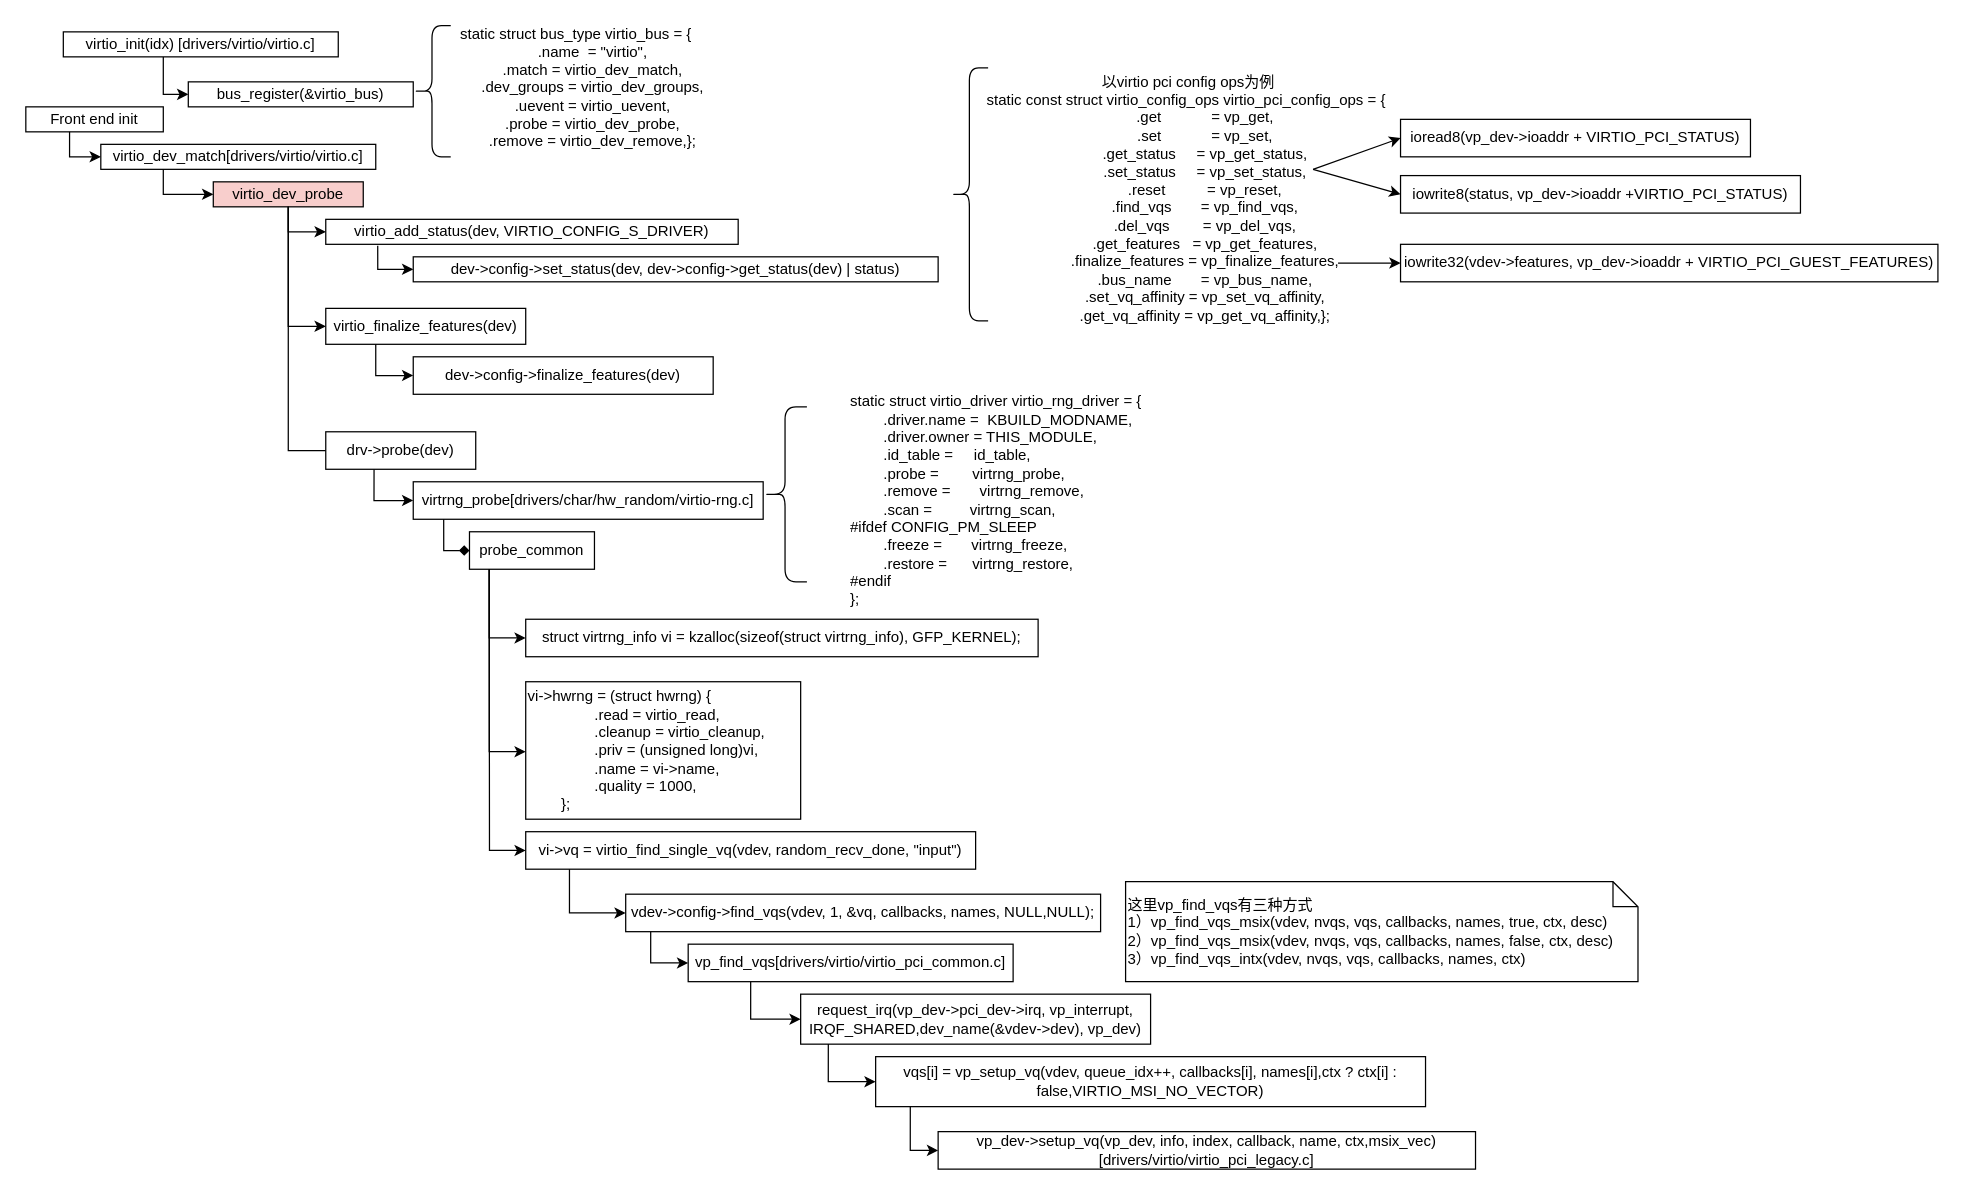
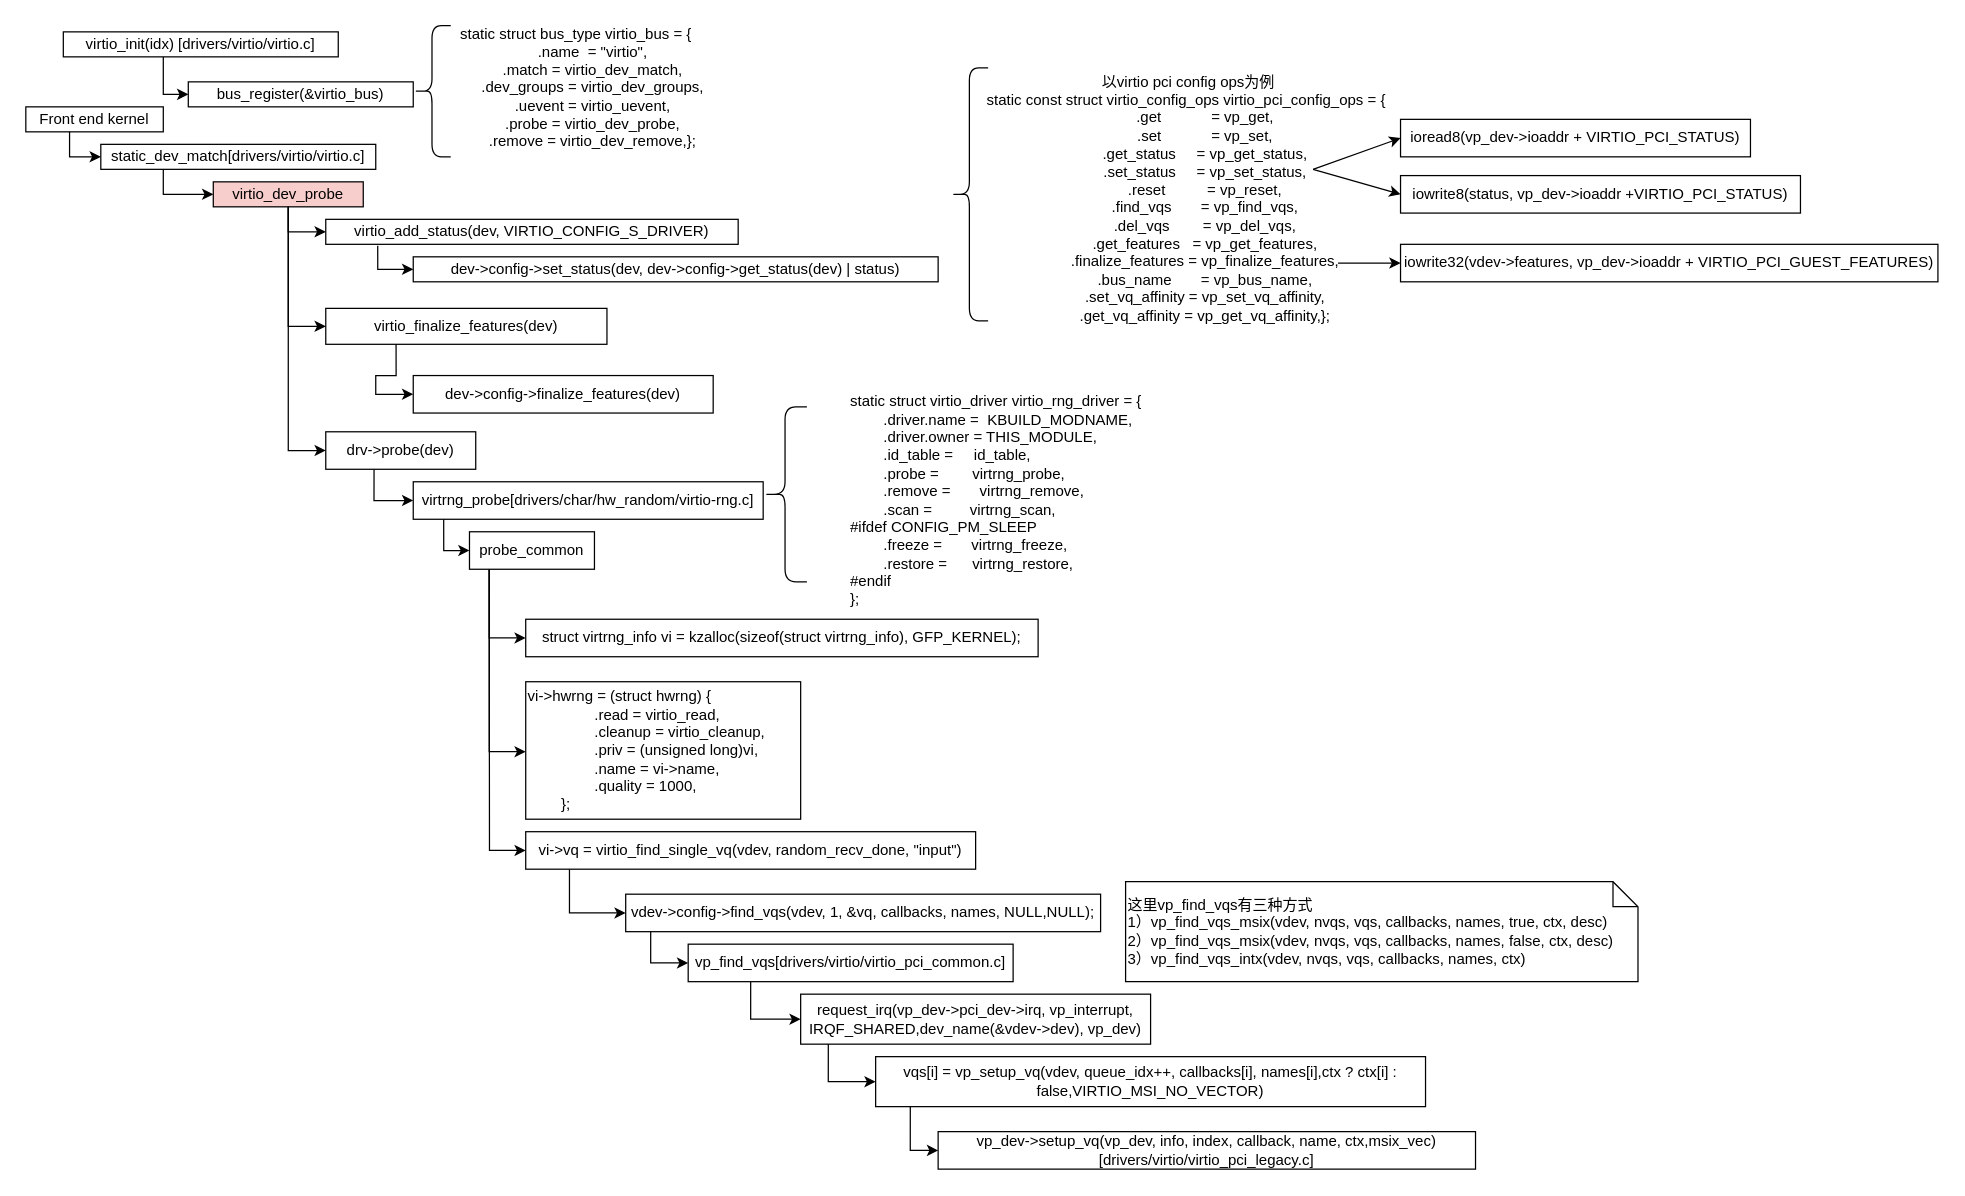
- <mxCell id="9" value="Front end init" style="whiteSpace=wrap;html=1;" vertex="1" parent="1"><mxGeometry x="20" y="85" width="110" height="20" as="geometry" /></mxCell>
+ <mxCell id="9" value="Front end kernel" style="whiteSpace=wrap;html=1;" vertex="1" parent="1"><mxGeometry x="20" y="85" width="110" height="20" as="geometry" /></mxCell>
- <mxCell id="8" value="virtio_dev_match[drivers/virtio/virtio.c]" style="whiteSpace=wrap;html=1;" vertex="1" parent="1"><mxGeometry x="80" y="115" width="220" height="20" as="geometry" /></mxCell>
+ <mxCell id="8" value="static_dev_match[drivers/virtio/virtio.c]" style="whiteSpace=wrap;html=1;" vertex="1" parent="1"><mxGeometry x="80" y="115" width="220" height="20" as="geometry" /></mxCell>
- <mxCell id="22" value="virtio_finalize_features(dev)" style="whiteSpace=wrap;html=1;" vertex="1" parent="1"><mxGeometry x="260" y="246.25" width="160" height="28.75" as="geometry" /></mxCell>
+ <mxCell id="22" value="virtio_finalize_features(dev)" style="whiteSpace=wrap;html=1;" vertex="1" parent="1"><mxGeometry x="260" y="246.25" width="225" height="28.75" as="geometry" /></mxCell>
- <mxCell id="24" value="dev-&amp;gt;config-&amp;gt;finalize_features(dev)" style="whiteSpace=wrap;html=1;" vertex="1" parent="1"><mxGeometry x="330" y="285" width="240" height="30" as="geometry" /></mxCell>
+ <mxCell id="24" value="dev-&amp;gt;config-&amp;gt;finalize_features(dev)" style="whiteSpace=wrap;html=1;" vertex="1" parent="1"><mxGeometry x="330" y="300" width="240" height="30" as="geometry" /></mxCell>
- <mxCell id="29" value="" style="edgeStyle=segmentEdgeStyle;endArrow=none;html=1;rounded=0;entryX=0;entryY=0.5;entryDx=0;entryDy=0;exitX=0.5;exitY=1;exitDx=0;exitDy=0;" edge="1" parent="1" source="7" target="28"><mxGeometry width="50" height="50" relative="1" as="geometry"><mxPoint x="200" y="335" as="sourcePoint" /><mxPoint x="230" y="355" as="targetPoint" /><Array as="points"><mxPoint x="230" y="360" /></Array></mxGeometry></mxCell>
+ <mxCell id="29" value="" style="edgeStyle=segmentEdgeStyle;endArrow=classic;html=1;rounded=0;entryX=0;entryY=0.5;entryDx=0;entryDy=0;exitX=0.5;exitY=1;exitDx=0;exitDy=0;" edge="1" parent="1" source="7" target="28"><mxGeometry width="50" height="50" relative="1" as="geometry"><mxPoint x="200" y="335" as="sourcePoint" /><mxPoint x="230" y="355" as="targetPoint" /><Array as="points"><mxPoint x="230" y="360" /></Array></mxGeometry></mxCell>
- <mxCell id="35" value="" style="edgeStyle=segmentEdgeStyle;endArrow=diamond;html=1;rounded=0;entryX=0;entryY=0.5;entryDx=0;entryDy=0;exitX=0.087;exitY=1;exitDx=0;exitDy=0;exitPerimeter=0;" edge="1" parent="1" source="32" target="34"><mxGeometry width="50" height="50" relative="1" as="geometry"><mxPoint x="329.33" y="425" as="sourcePoint" /><mxPoint x="360.69" y="449.73" as="targetPoint" /><Array as="points"><mxPoint x="354" y="440" /></Array></mxGeometry></mxCell>
+ <mxCell id="35" value="" style="edgeStyle=segmentEdgeStyle;endArrow=classic;html=1;rounded=0;entryX=0;entryY=0.5;entryDx=0;entryDy=0;exitX=0.087;exitY=1;exitDx=0;exitDy=0;exitPerimeter=0;" edge="1" parent="1" source="32" target="34"><mxGeometry width="50" height="50" relative="1" as="geometry"><mxPoint x="329.33" y="425" as="sourcePoint" /><mxPoint x="360.69" y="449.73" as="targetPoint" /><Array as="points"><mxPoint x="354" y="440" /></Array></mxGeometry></mxCell>
